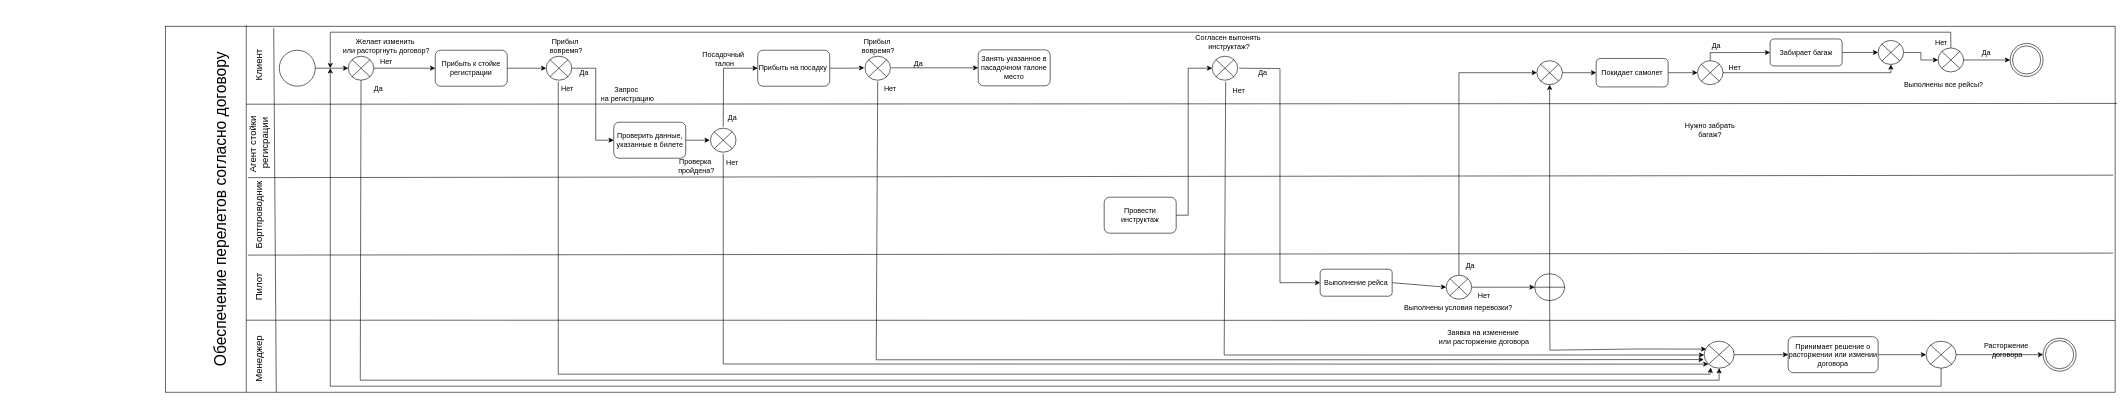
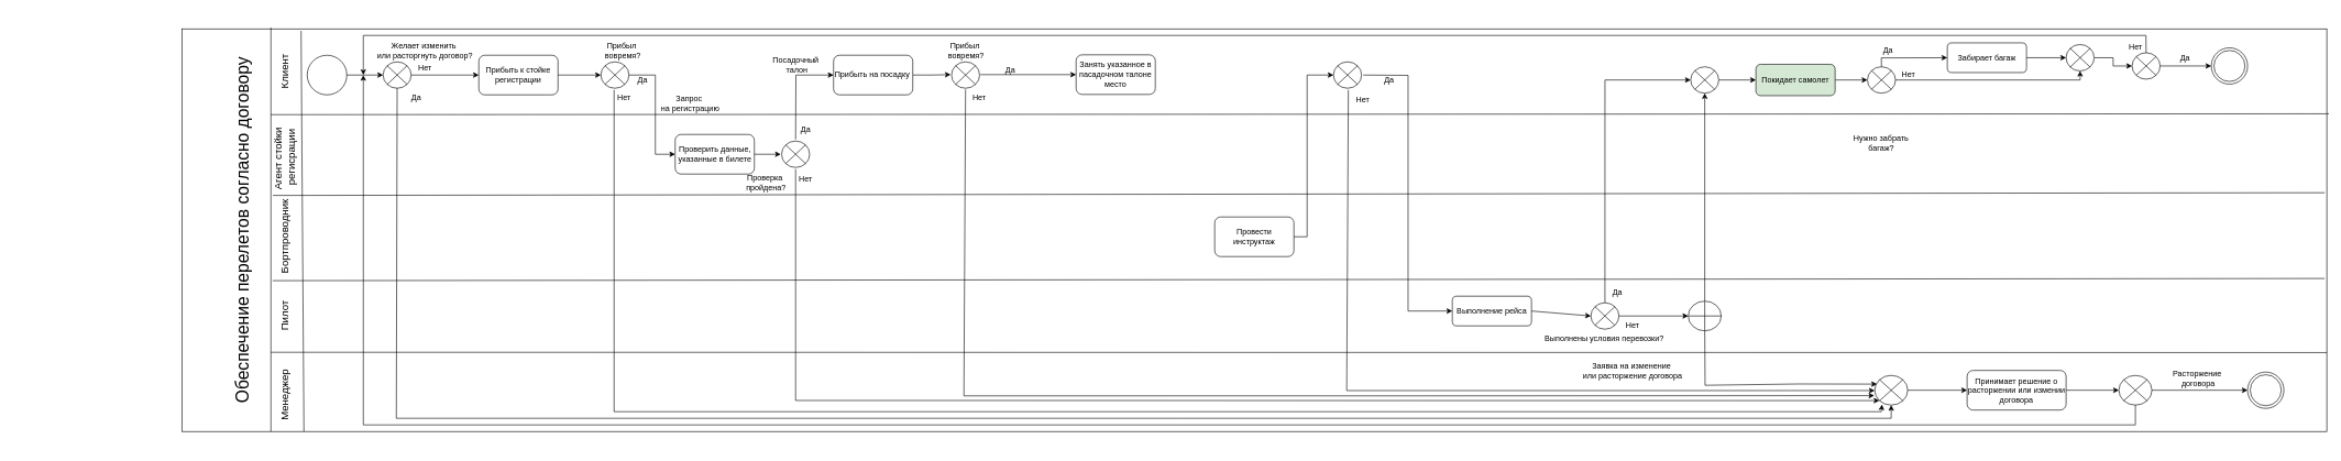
- <mxCell id="39" value="&lt;span style=&quot;background-color: transparent; color: light-dark(rgb(0, 0, 0), rgb(255, 255, 255));&quot;&gt;Согласен&amp;nbsp;&lt;/span&gt;&lt;span style=&quot;background-color: transparent; color: light-dark(rgb(0, 0, 0), rgb(255, 255, 255));&quot;&gt;выпонять&amp;nbsp;&lt;/span&gt;&lt;div&gt;&lt;span style=&quot;background-color: transparent; color: light-dark(rgb(0, 0, 0), rgb(255, 255, 255));&quot;&gt;инструктаж?&lt;/span&gt;&lt;/div&gt;" style="text;html=1;align=center;verticalAlign=middle;resizable=0;points=[];autosize=1;strokeColor=none;fillColor=none;" parent="1" vertex="1"><mxGeometry x="1977.5" y="28.88" width="140" height="40" as="geometry" /></mxCell>
- <mxCell id="73" value="Покидает самолет" style="rounded=1;whiteSpace=wrap;html=1;" parent="1" vertex="1"><mxGeometry x="2660" y="75.75" width="120" height="47.5" as="geometry" /></mxCell>
+ <mxCell id="73" value="Покидает самолет" style="rounded=1;whiteSpace=wrap;html=1;fillColor=#d5e8d4;" parent="1" vertex="1"><mxGeometry x="2660" y="75.75" width="120" height="47.5" as="geometry" /></mxCell>
- <mxCell id="83" value="Выполнены все рейсы?" style="text;html=1;align=center;verticalAlign=middle;resizable=0;points=[];autosize=1;strokeColor=none;fillColor=none;" parent="1" vertex="1"><mxGeometry x="3158.75" y="104.5" width="160" height="30" as="geometry" /></mxCell>
- <mxCell id="59" value="Расторжение&amp;nbsp;&lt;div&gt;договора&lt;/div&gt;" style="text;html=1;align=center;verticalAlign=middle;resizable=0;points=[];autosize=1;strokeColor=none;fillColor=none;" parent="1" vertex="1"><mxGeometry x="3295" y="542" width="100" height="40" as="geometry" /></mxCell>
+ <mxCell id="59" value="Расторжение&amp;nbsp;&lt;div&gt;договора&lt;/div&gt;" style="text;html=1;align=center;verticalAlign=middle;resizable=0;points=[];autosize=1;strokeColor=none;fillColor=none;" parent="1" vertex="1"><mxGeometry x="3280" y="532" width="100" height="40" as="geometry" /></mxCell>
